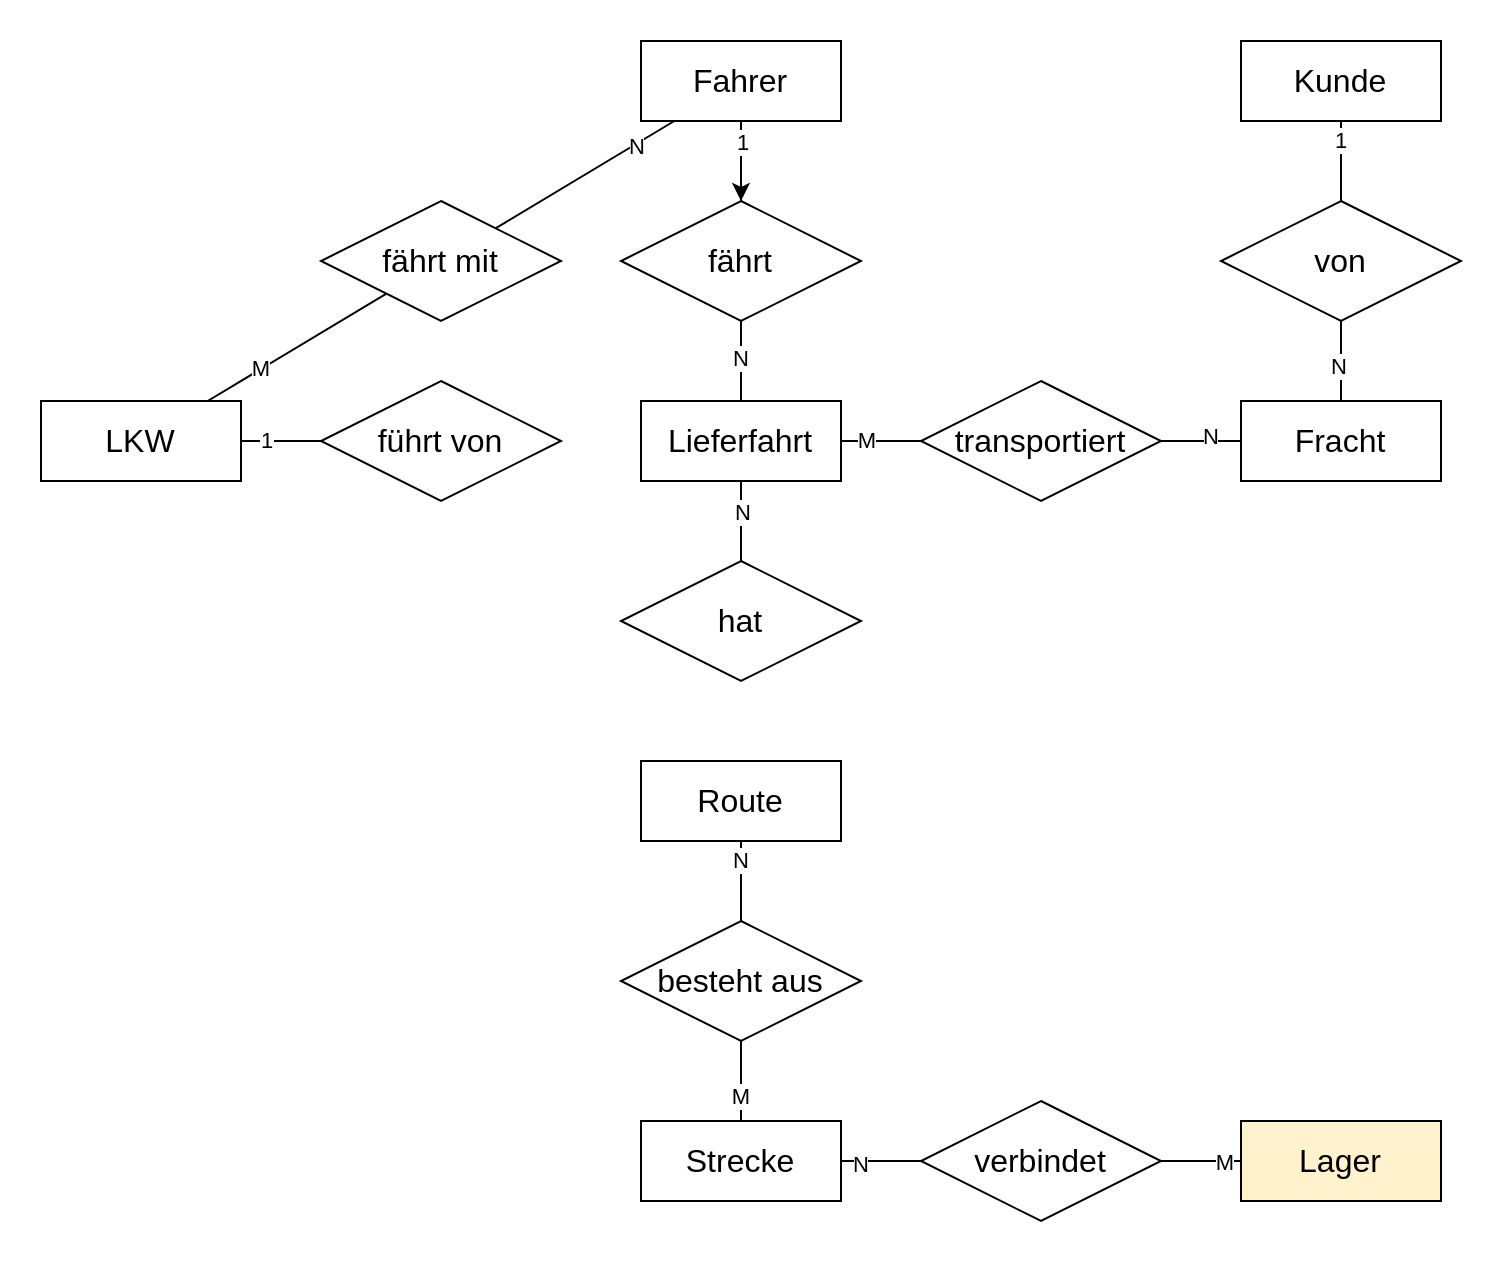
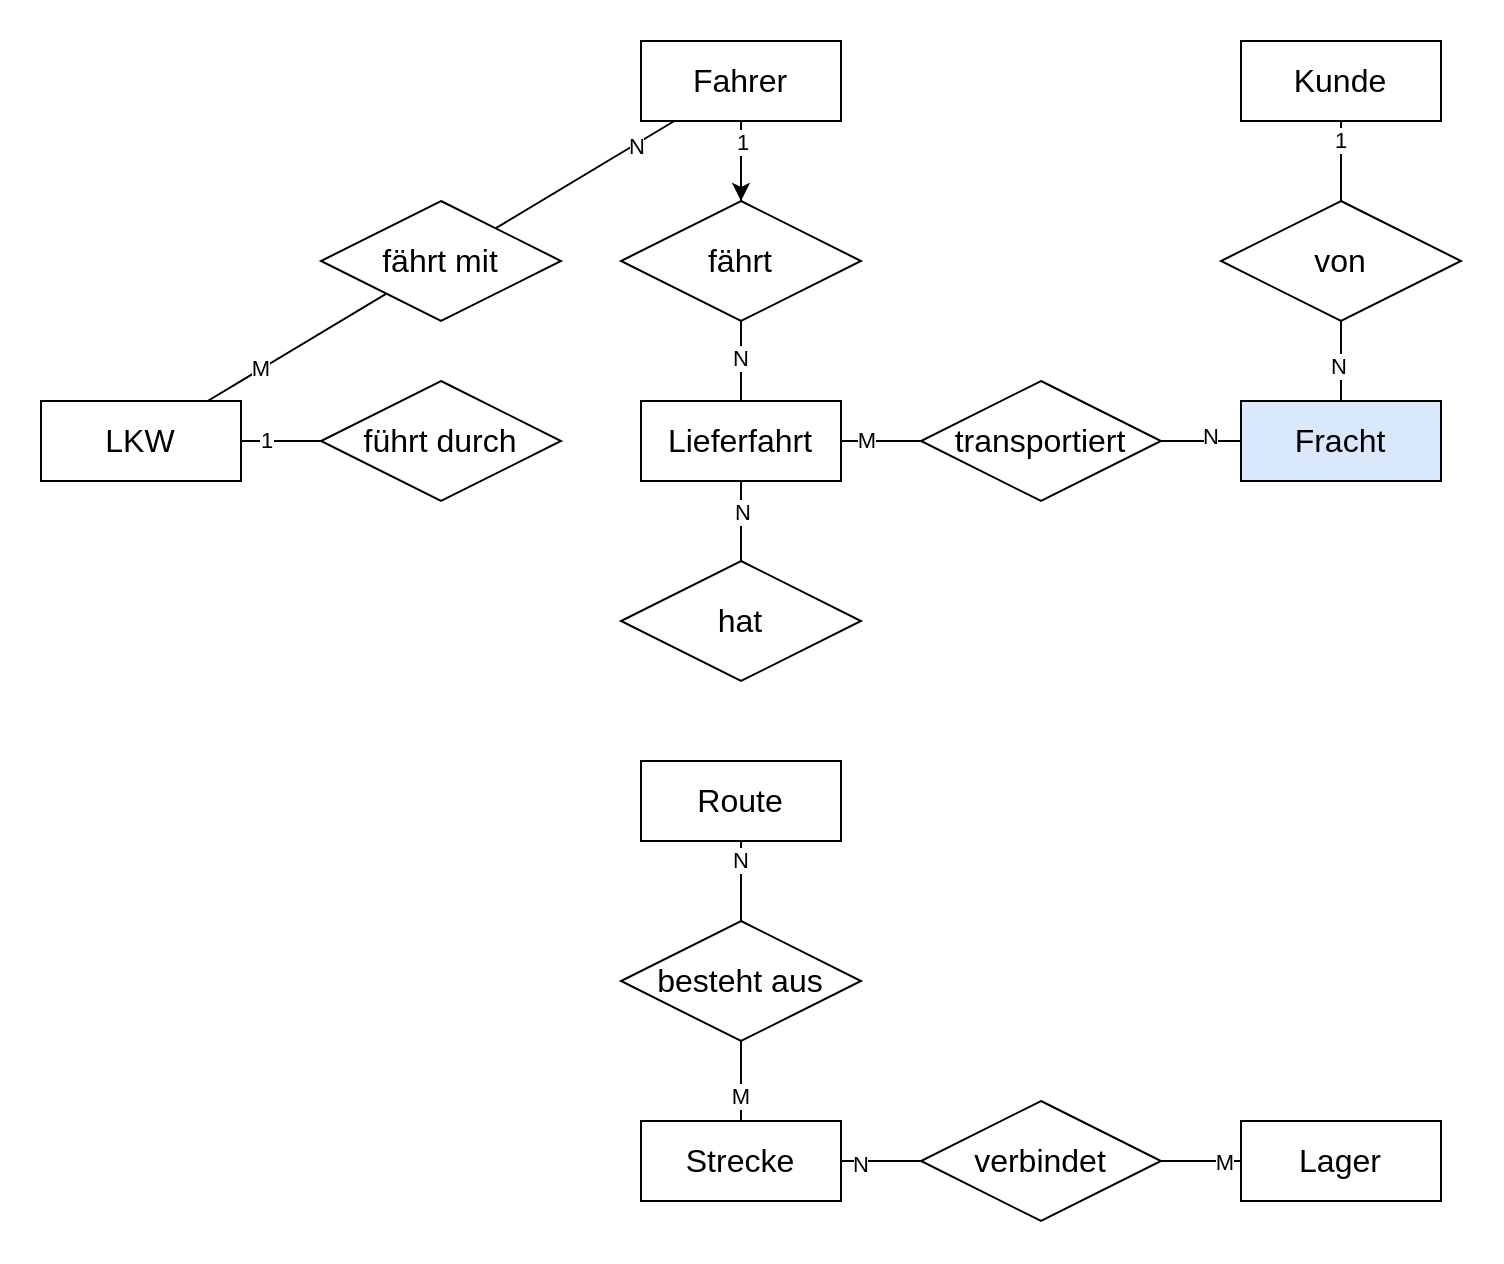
- <mxCell id="12" value="führt von" style="shape=rhombus;perimeter=rhombusPerimeter;whiteSpace=wrap;html=1;align=center;fontSize=16;" parent="1" vertex="1"><mxGeometry x="160" y="190" width="120" height="60" as="geometry" /></mxCell>
+ <mxCell id="12" value="führt durch" style="shape=rhombus;perimeter=rhombusPerimeter;whiteSpace=wrap;html=1;align=center;fontSize=16;" parent="1" vertex="1"><mxGeometry x="160" y="190" width="120" height="60" as="geometry" /></mxCell>
- <mxCell id="3" value="Fracht" style="whiteSpace=wrap;html=1;align=center;fontSize=16;" parent="1" vertex="1"><mxGeometry x="620" y="200" width="100" height="40" as="geometry" /></mxCell>
+ <mxCell id="3" value="Fracht" style="whiteSpace=wrap;html=1;align=center;fontSize=16;fillColor=#dae8fc;" parent="1" vertex="1"><mxGeometry x="620" y="200" width="100" height="40" as="geometry" /></mxCell>
- <mxCell id="10" value="Lager" style="whiteSpace=wrap;html=1;align=center;fontSize=16;fillColor=#fff2cc;" parent="1" vertex="1"><mxGeometry x="620" y="560" width="100" height="40" as="geometry" /></mxCell>
+ <mxCell id="10" value="Lager" style="whiteSpace=wrap;html=1;align=center;fontSize=16;" parent="1" vertex="1"><mxGeometry x="620" y="560" width="100" height="40" as="geometry" /></mxCell>
